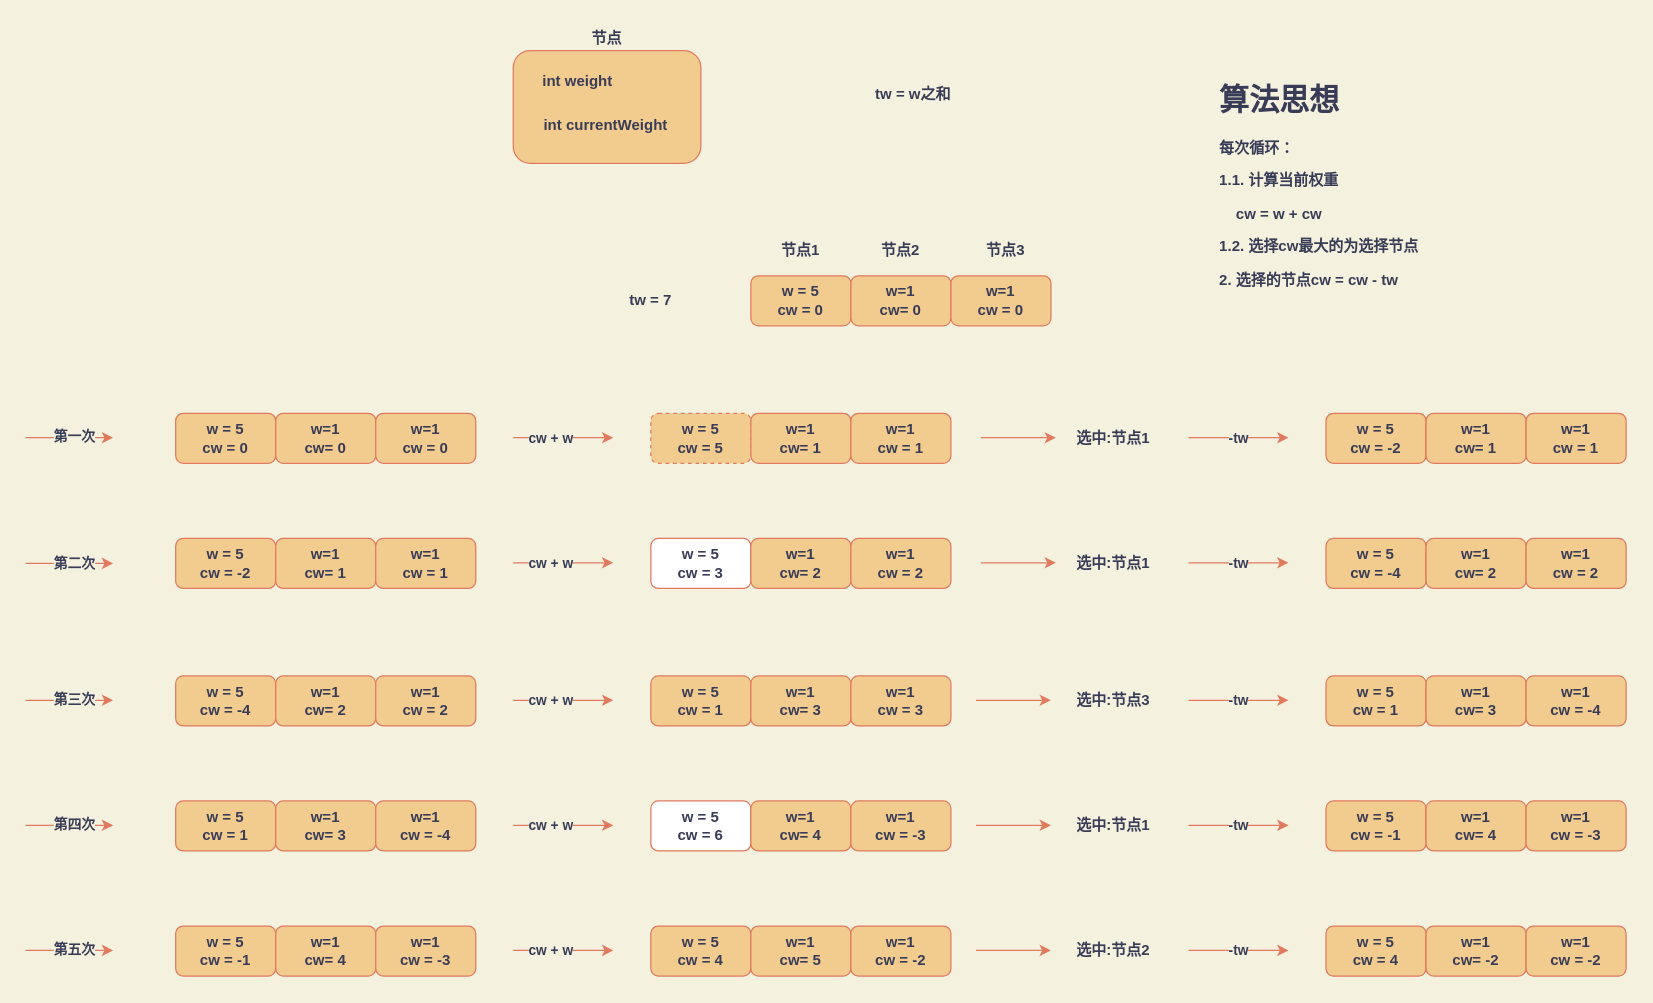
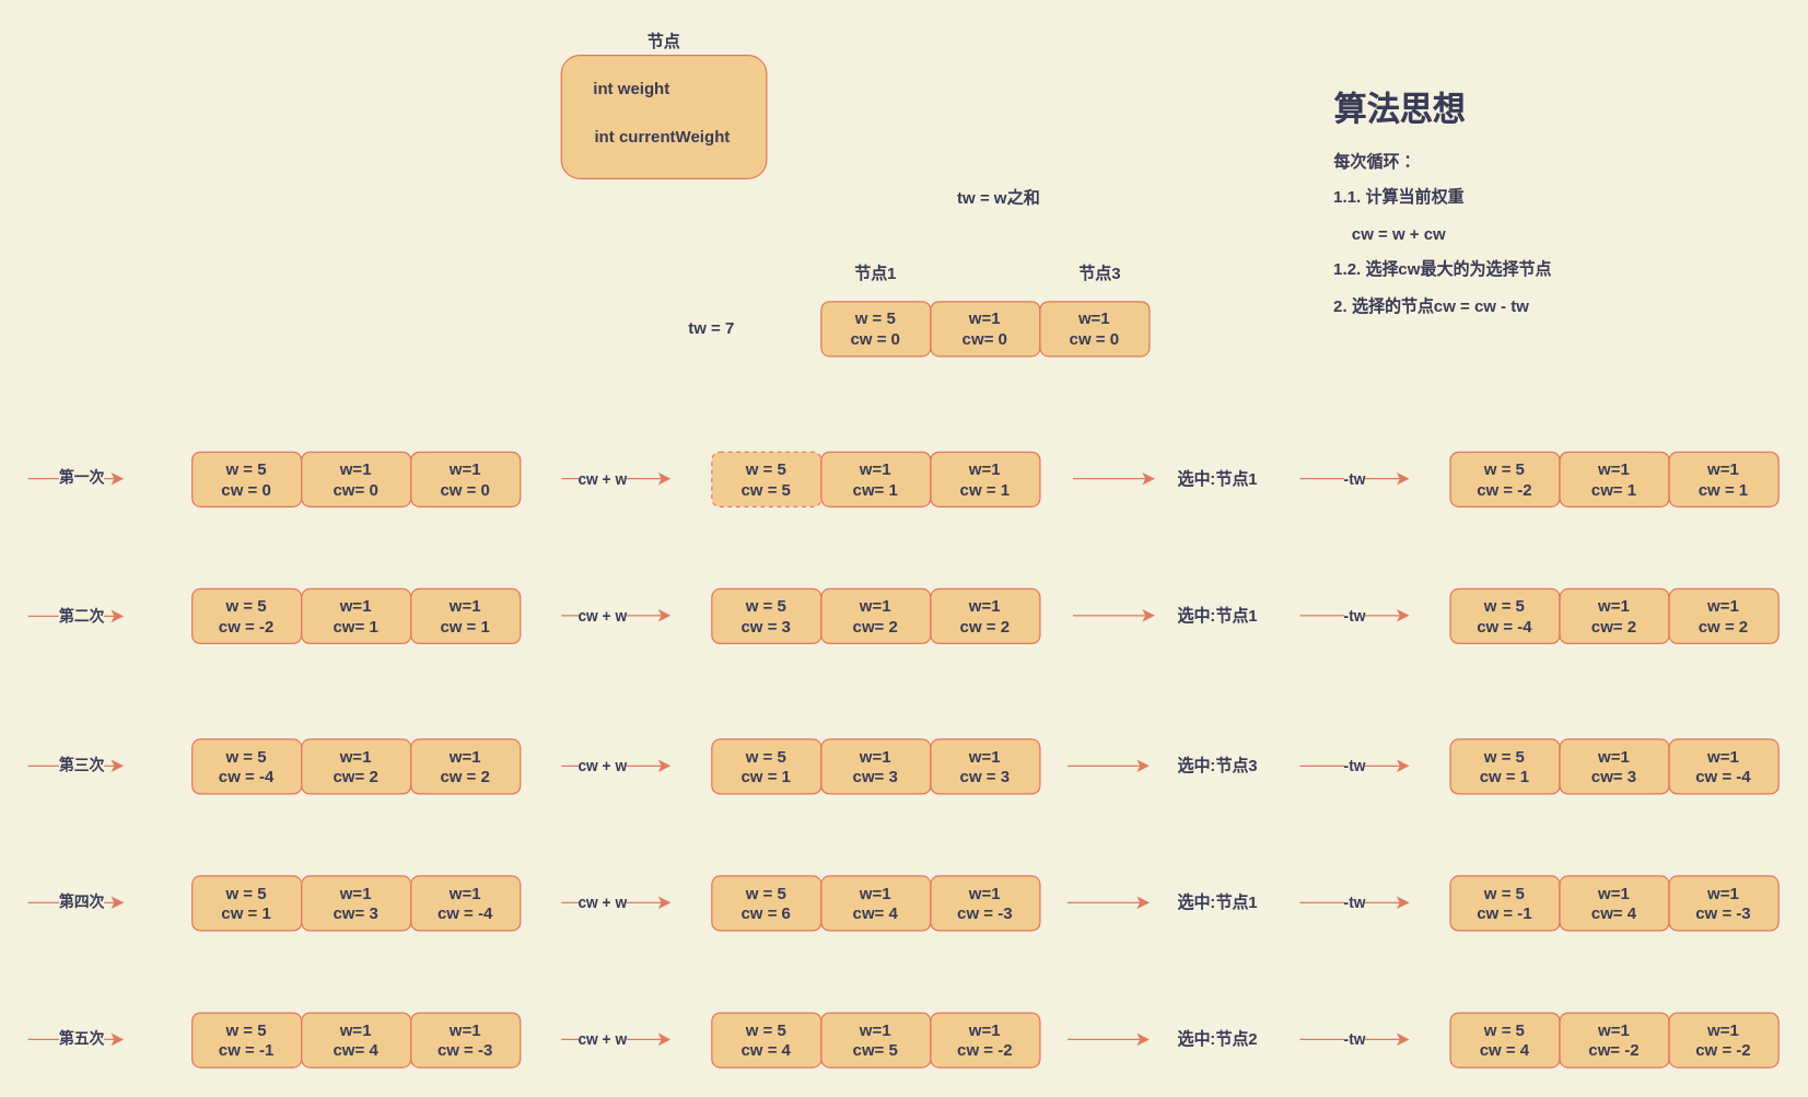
- <mxCell id="15" value="tw = w之和" style="text;html=1;strokeColor=none;fillColor=none;align=center;verticalAlign=middle;whiteSpace=wrap;fontColor=#393C56;rounded=1;fontStyle=1" vertex="1" parent="1"><mxGeometry x="680" y="60" width="100" height="30" as="geometry" /></mxCell>
+ <mxCell id="15" value="tw = w之和" style="text;html=1;strokeColor=none;fillColor=none;align=center;verticalAlign=middle;whiteSpace=wrap;fontColor=#393C56;rounded=1;fontStyle=1" vertex="1" parent="1"><mxGeometry x="680" y="130" width="100" height="30" as="geometry" /></mxCell>
- <mxCell id="12" value="节点2" style="text;html=1;strokeColor=none;fillColor=none;align=center;verticalAlign=middle;whiteSpace=wrap;fontColor=#393C56;rounded=1;fontStyle=1" vertex="1" parent="1"><mxGeometry x="700" y="190" width="40" height="20" as="geometry" /></mxCell>
- <mxCell id="28" value="w = 5&lt;br&gt;cw = 3" style="whiteSpace=wrap;html=1;fillColor=#ffffff;strokeColor=#E07A5F;fontColor=#393C56;rounded=1;fontStyle=1;" vertex="1" parent="1"><mxGeometry x="520" y="430" width="80" height="40" as="geometry" /></mxCell>
+ <mxCell id="28" value="w = 5&lt;br&gt;cw = 3" style="whiteSpace=wrap;html=1;fillColor=#F2CC8F;strokeColor=#E07A5F;fontColor=#393C56;rounded=1;fontStyle=1" vertex="1" parent="1"><mxGeometry x="520" y="430" width="80" height="40" as="geometry" /></mxCell>
- <mxCell id="70" value="w = 5&lt;br&gt;cw = 6" style="whiteSpace=wrap;html=1;fillColor=#ffffff;strokeColor=#E07A5F;fontColor=#393C56;rounded=1;fontStyle=1;" vertex="1" parent="1"><mxGeometry x="520" y="640" width="80" height="40" as="geometry" /></mxCell>
+ <mxCell id="70" value="w = 5&lt;br&gt;cw = 6" style="whiteSpace=wrap;html=1;fillColor=#F2CC8F;strokeColor=#E07A5F;fontColor=#393C56;rounded=1;fontStyle=1" vertex="1" parent="1"><mxGeometry x="520" y="640" width="80" height="40" as="geometry" /></mxCell>
